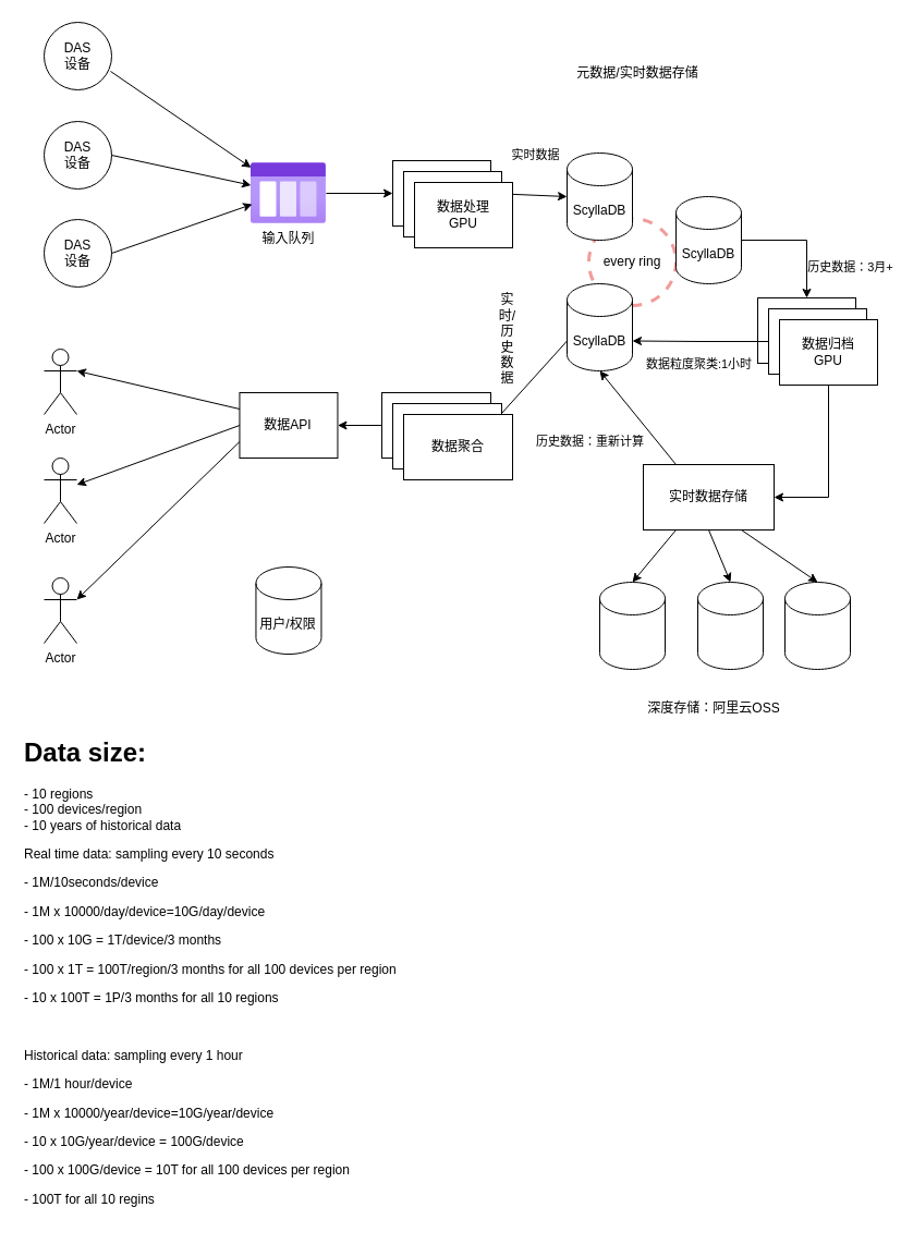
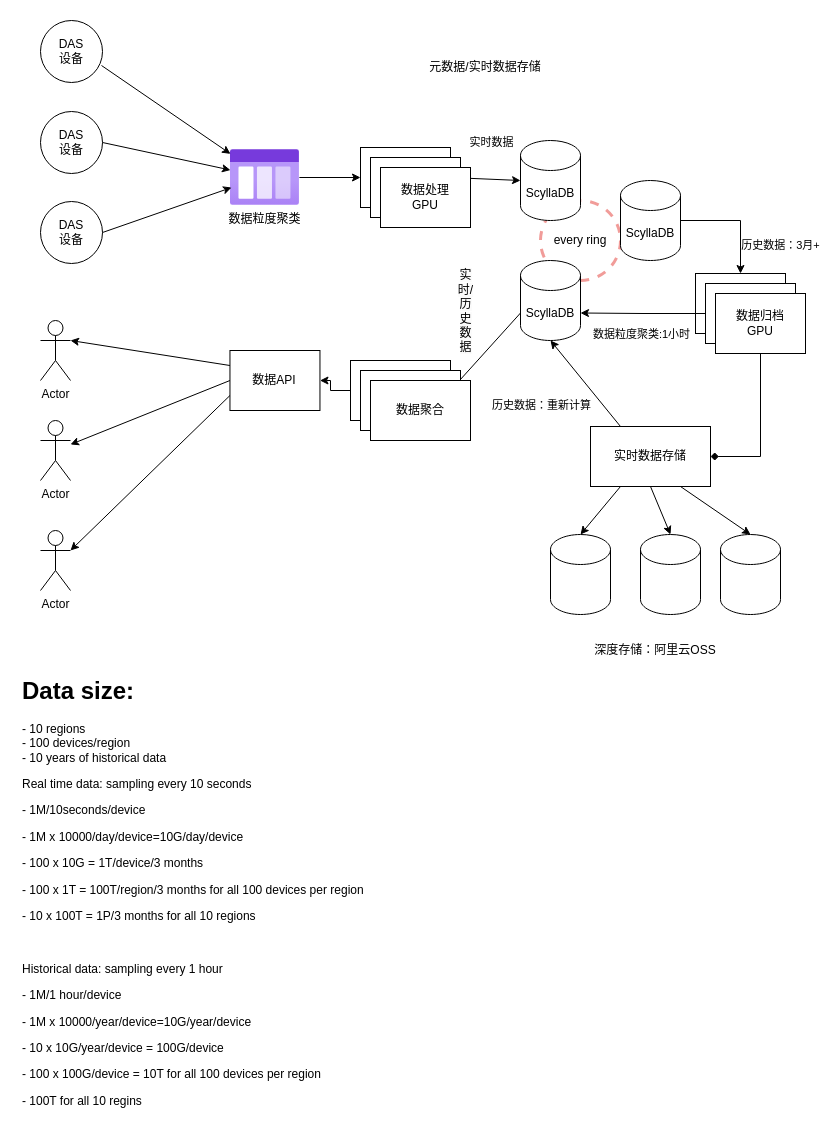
- <mxCell id="26" value="元数据/实时数据存储" style="text;html=1;align=center;verticalAlign=middle;whiteSpace=wrap;rounded=0;" parent="1" vertex="1"><mxGeometry x="520" y="52" width="130" height="30" as="geometry" /></mxCell>
+ <mxCell id="26" value="元数据/实时数据存储" style="text;html=1;align=center;verticalAlign=middle;whiteSpace=wrap;rounded=0;" parent="1" vertex="1"><mxGeometry x="420" y="52" width="130" height="30" as="geometry" /></mxCell>
- <mxCell id="8" value="输入队列" style="image;aspect=fixed;html=1;points=[];align=center;fontSize=12;image=img/lib/azure2/general/Storage_Queue.svg;" parent="1" vertex="1"><mxGeometry x="230" y="149" width="68.92" height="56" as="geometry" /></mxCell>
+ <mxCell id="8" value="数据粒度聚类" style="image;aspect=fixed;html=1;points=[];align=center;fontSize=12;image=img/lib/azure2/general/Storage_Queue.svg;" parent="1" vertex="1"><mxGeometry x="230" y="149" width="68.92" height="56" as="geometry" /></mxCell>
- <mxCell id="16" value="数据API" style="rounded=0;whiteSpace=wrap;html=1;" parent="1" vertex="1"><mxGeometry x="219.46" y="360" width="90" height="60" as="geometry" /></mxCell>
+ <mxCell id="16" value="数据API" style="rounded=0;whiteSpace=wrap;html=1;" parent="1" vertex="1"><mxGeometry x="229.46" y="350" width="90" height="60" as="geometry" /></mxCell>
- <mxCell id="52" value="" style="edgeStyle=orthogonalEdgeStyle;rounded=0;orthogonalLoop=1;jettySize=auto;html=1;entryX=1;entryY=0.5;entryDx=0;entryDy=0;exitX=0.5;exitY=1;exitDx=0;exitDy=0;" edge="1" parent="1" source="51" target="21"><mxGeometry relative="1" as="geometry" /></mxCell>
+ <mxCell id="52" value="" style="edgeStyle=orthogonalEdgeStyle;rounded=0;orthogonalLoop=1;jettySize=auto;html=1;entryX=1;entryY=0.5;entryDx=0;entryDy=0;exitX=0.5;exitY=1;exitDx=0;exitDy=0;endArrow=diamond;" edge="1" parent="1" source="51" target="21"><mxGeometry relative="1" as="geometry" /></mxCell>
- <mxCell id="39" value="用户/权限" style="shape=cylinder3;whiteSpace=wrap;html=1;boundedLbl=1;backgroundOutline=1;size=15;" parent="1" vertex="1"><mxGeometry x="234.46" y="520" width="60" height="80" as="geometry" /></mxCell>
